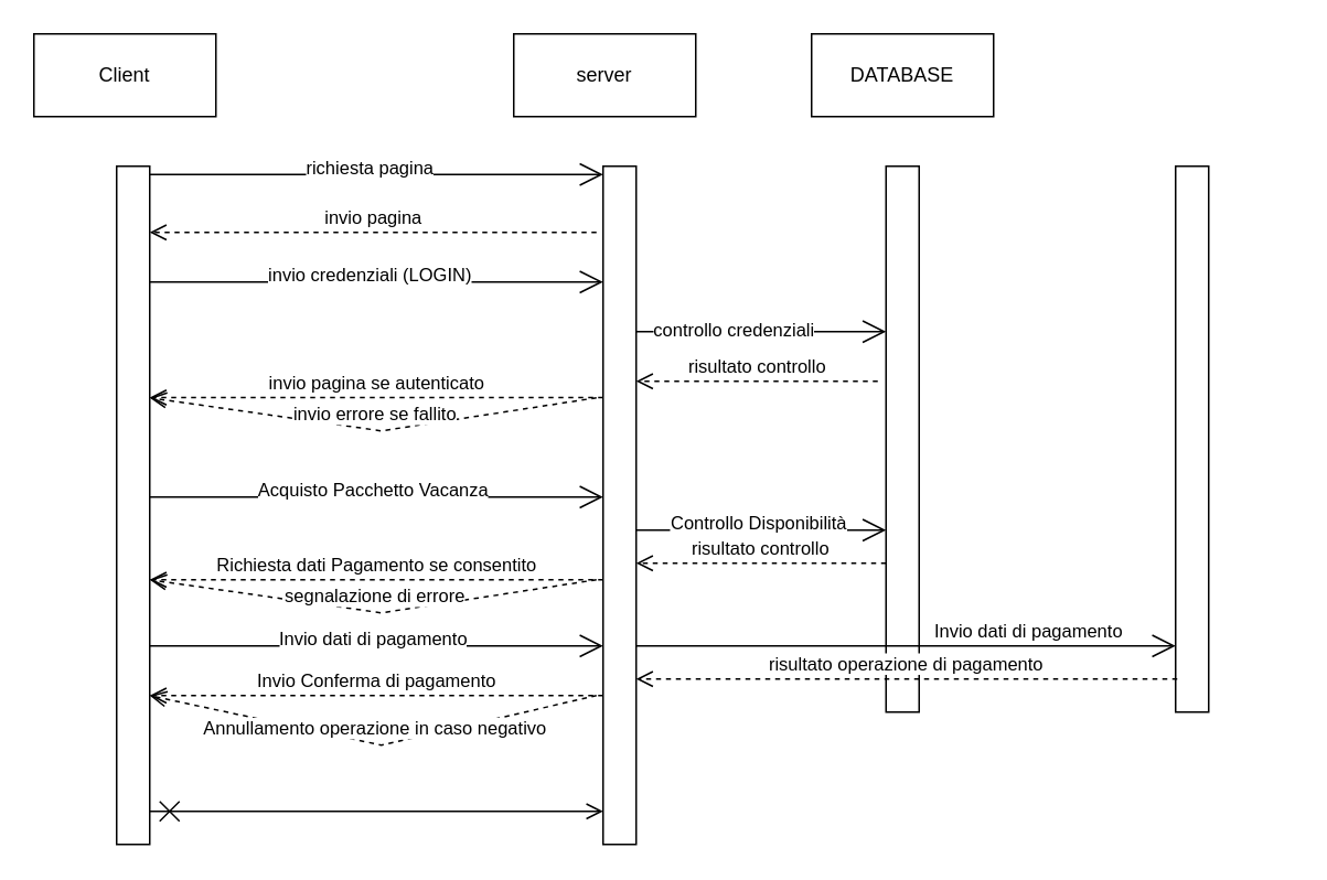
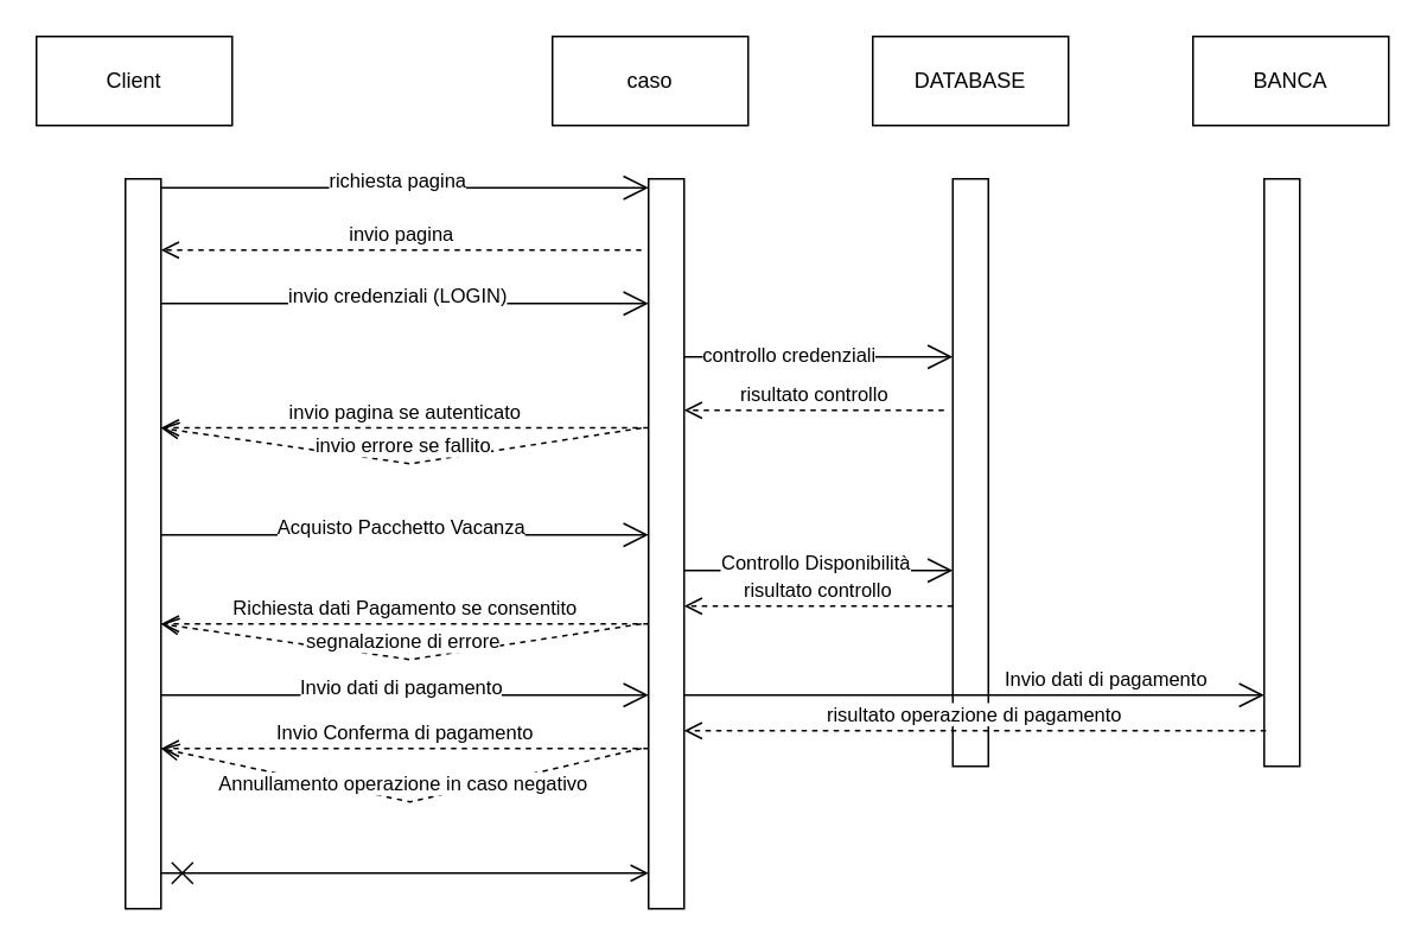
- <mxCell id="3" value="server" style="html=1;whiteSpace=wrap;" parent="1" vertex="1"><mxGeometry x="310" y="20" width="110" height="50" as="geometry" /></mxCell>
+ <mxCell id="3" value="caso" style="html=1;whiteSpace=wrap;" parent="1" vertex="1"><mxGeometry x="310" y="20" width="110" height="50" as="geometry" /></mxCell>
+ <mxCell id="25" value="BANCA" style="html=1;whiteSpace=wrap;" vertex="1" parent="1"><mxGeometry x="670" y="20" width="110" height="50" as="geometry" /></mxCell>
